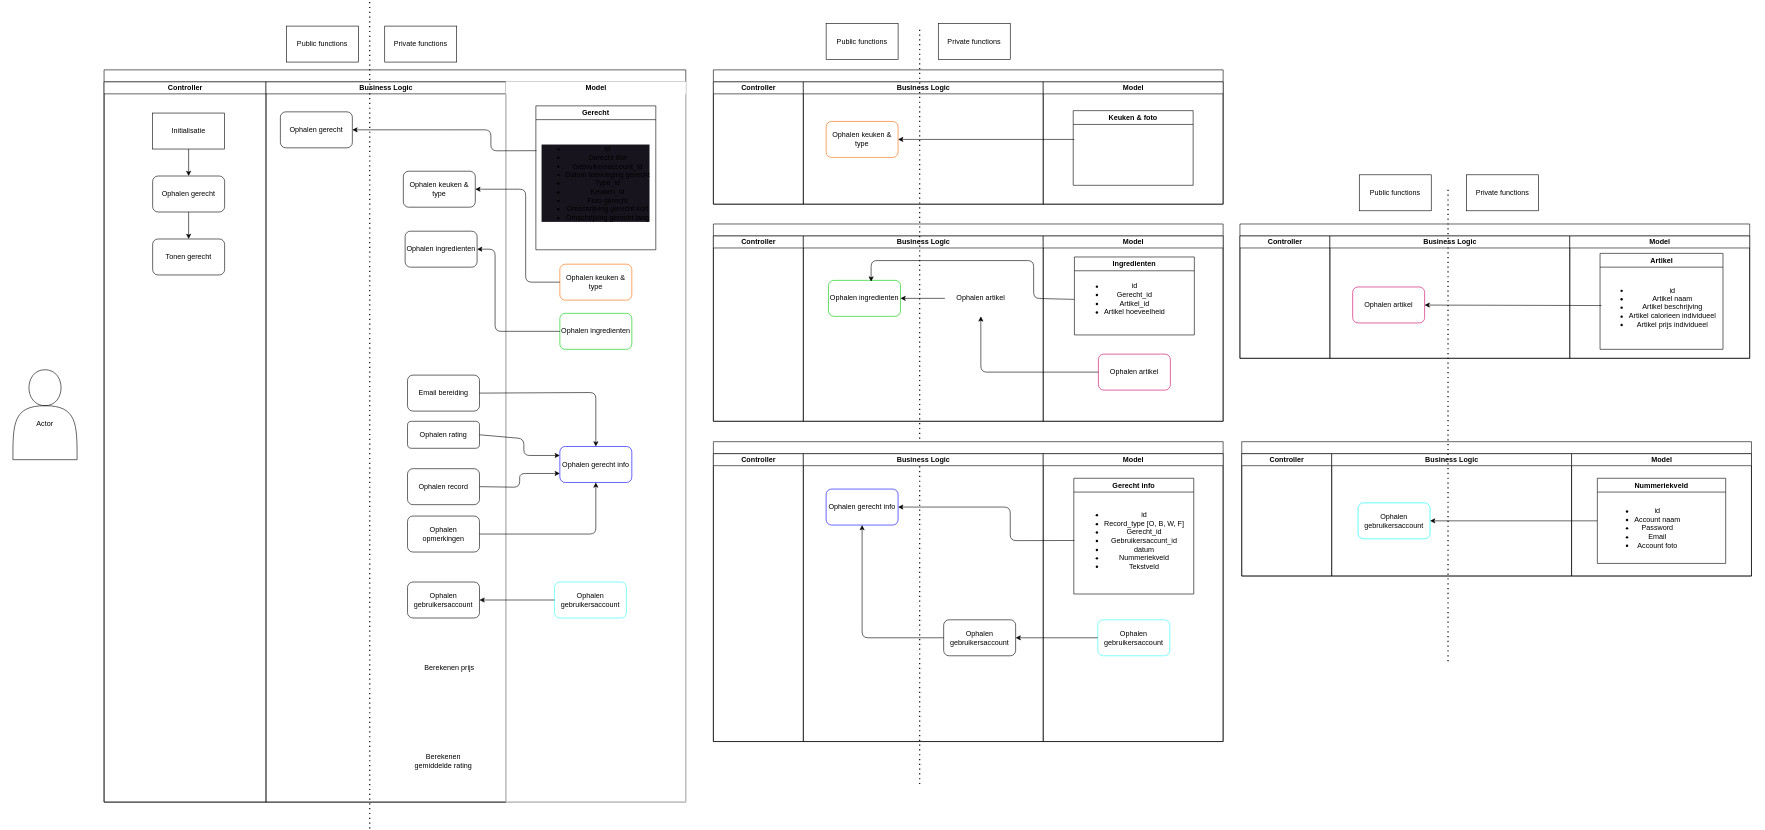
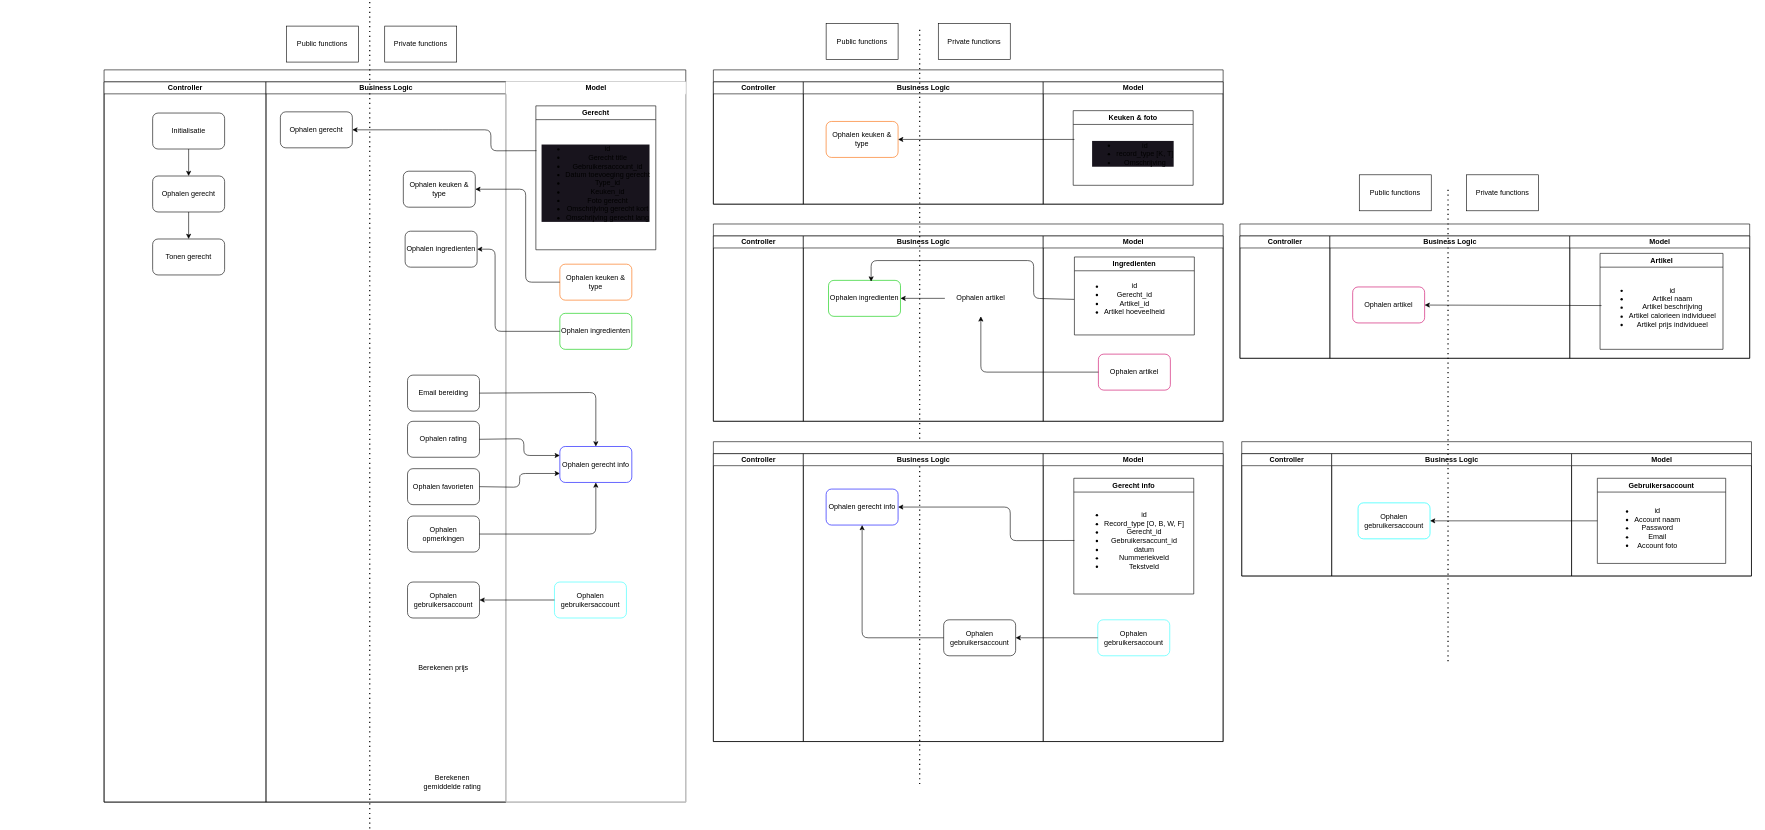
- <mxCell id="4" value="Initialisatie" style="whiteSpace=wrap;html=1;rounded=0;" parent="3" vertex="1"><mxGeometry x="81" y="52" width="120" height="60" as="geometry" /></mxCell>
+ <mxCell id="4" value="Initialisatie" style="rounded=1;whiteSpace=wrap;html=1;" parent="3" vertex="1"><mxGeometry x="81" y="52" width="120" height="60" as="geometry" /></mxCell>
+ <mxCell id="45" value="&lt;ul style=&quot;background-color: rgb(24, 20, 29);&quot;&gt;&lt;li&gt;id&lt;/li&gt;&lt;li&gt;record_type [K, T]&lt;/li&gt;&lt;li&gt;Omschrijving&lt;/li&gt;&lt;/ul&gt;" style="text;html=1;strokeColor=none;fillColor=none;align=center;verticalAlign=middle;whiteSpace=wrap;rounded=0;" parent="44" vertex="1"><mxGeometry x="1" y="21" width="198" height="102" as="geometry" /></mxCell>
- <mxCell id="36" value="&lt;br&gt;&lt;br&gt;Actor" style="shape=actor;whiteSpace=wrap;html=1;" parent="1" vertex="1"><mxGeometry x="20" y="597" width="107" height="150" as="geometry" /></mxCell>
- <mxCell id="17" value="Ophalen rating" style="rounded=1;whiteSpace=wrap;html=1;" parent="9" vertex="1"><mxGeometry x="236" y="566" width="120" height="45" as="geometry" /></mxCell>
+ <mxCell id="17" value="Ophalen rating" style="rounded=1;whiteSpace=wrap;html=1;" parent="9" vertex="1"><mxGeometry x="236" y="566" width="120" height="60" as="geometry" /></mxCell>
- <mxCell id="79" value="Nummeriekveld" style="swimlane;whiteSpace=wrap;html=1;" parent="78" vertex="1"><mxGeometry x="43" y="41" width="214" height="142" as="geometry" /></mxCell>
+ <mxCell id="79" value="Gebruikersaccount" style="swimlane;whiteSpace=wrap;html=1;" parent="78" vertex="1"><mxGeometry x="43" y="41" width="214" height="142" as="geometry" /></mxCell>
- <mxCell id="18" value="Ophalen record" style="rounded=1;whiteSpace=wrap;html=1;" parent="9" vertex="1"><mxGeometry x="236" y="645" width="120" height="60" as="geometry" /></mxCell>
+ <mxCell id="18" value="Ophalen favorieten" style="rounded=1;whiteSpace=wrap;html=1;" parent="9" vertex="1"><mxGeometry x="236" y="645" width="120" height="60" as="geometry" /></mxCell>
- <mxCell id="14" value="Berekenen prijs" style="rounded=1;whiteSpace=wrap;html=1;strokeColor=#FFFFFF;" parent="9" vertex="1"><mxGeometry x="246" y="947" width="120" height="60" as="geometry" /></mxCell>
+ <mxCell id="14" value="Berekenen prijs" style="rounded=1;whiteSpace=wrap;html=1;strokeColor=#FFFFFF;" parent="9" vertex="1"><mxGeometry x="236" y="947" width="120" height="60" as="geometry" /></mxCell>
- <mxCell id="20" value="Berekenen gemiddelde rating" style="rounded=1;whiteSpace=wrap;html=1;strokeColor=#FFFFFF;" vertex="1" parent="9"><mxGeometry x="236" y="1103" width="120" height="60" as="geometry" /></mxCell>
+ <mxCell id="20" value="Berekenen gemiddelde rating" style="rounded=1;whiteSpace=wrap;html=1;strokeColor=#FFFFFF;" vertex="1" parent="9"><mxGeometry x="251" y="1138" width="120" height="60" as="geometry" /></mxCell>
